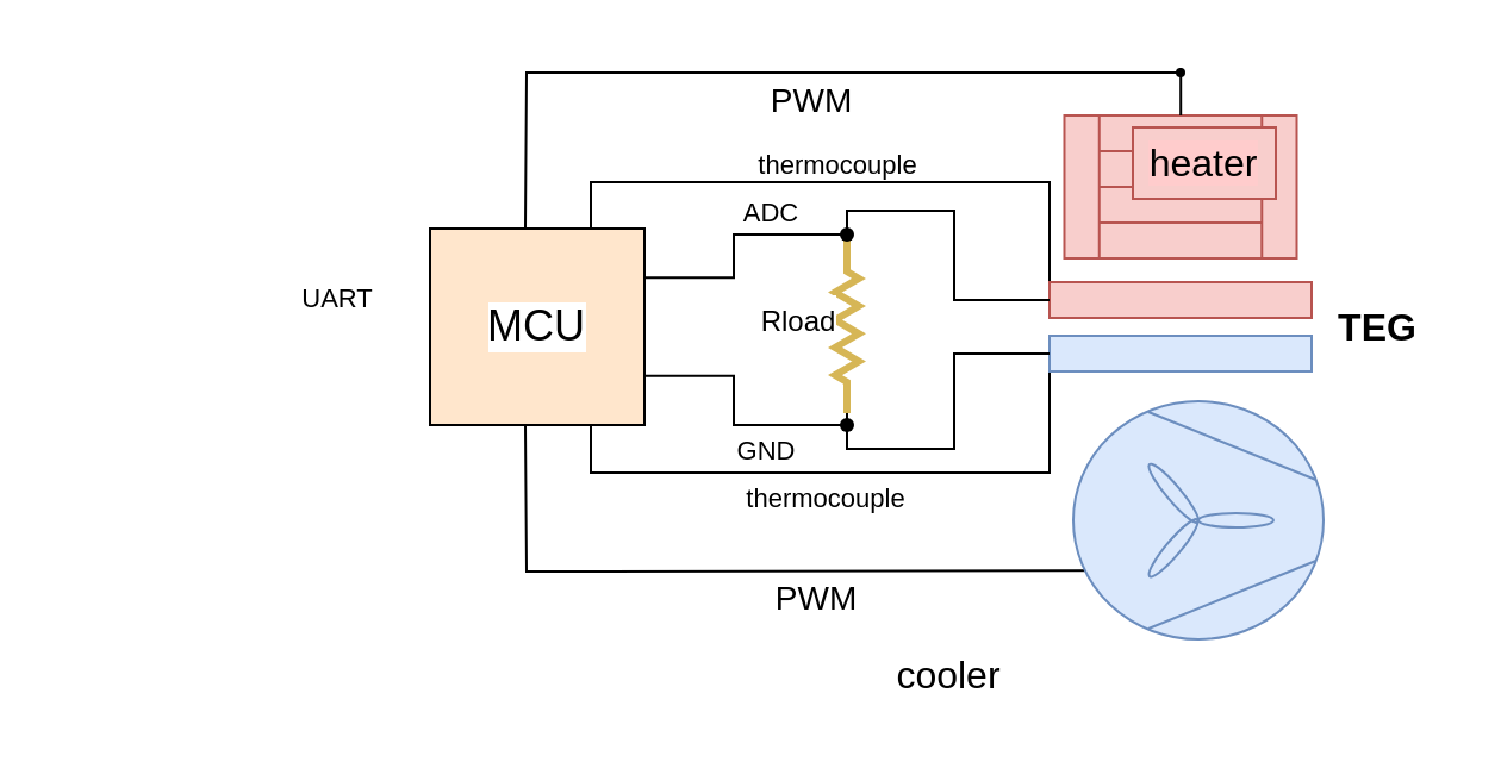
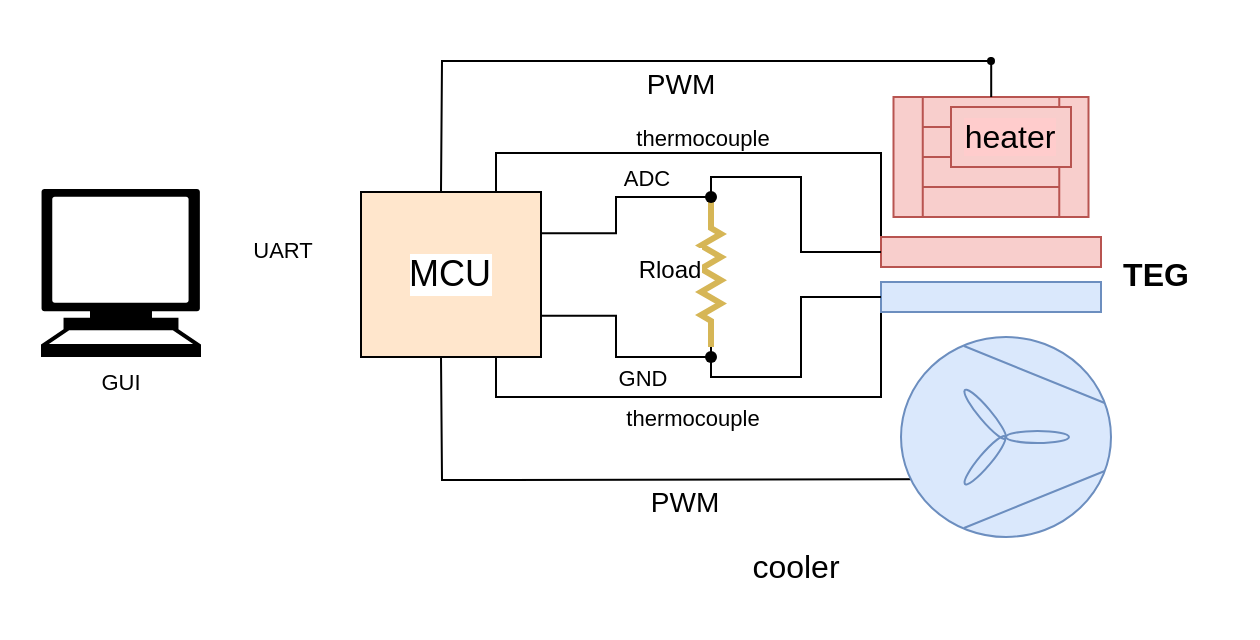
+ <mxCell id="30" value="GUI" style="shape=mxgraph.signs.tech.computer;html=1;pointerEvents=1;fillColor=#000000;strokeColor=none;verticalLabelPosition=bottom;verticalAlign=top;align=center;fontFamily=Helvetica;fontSize=11;fontColor=default;labelBackgroundColor=default;" parent="1" vertex="1"><mxGeometry x="20" y="94" width="80" height="84" as="geometry" /></mxCell>
